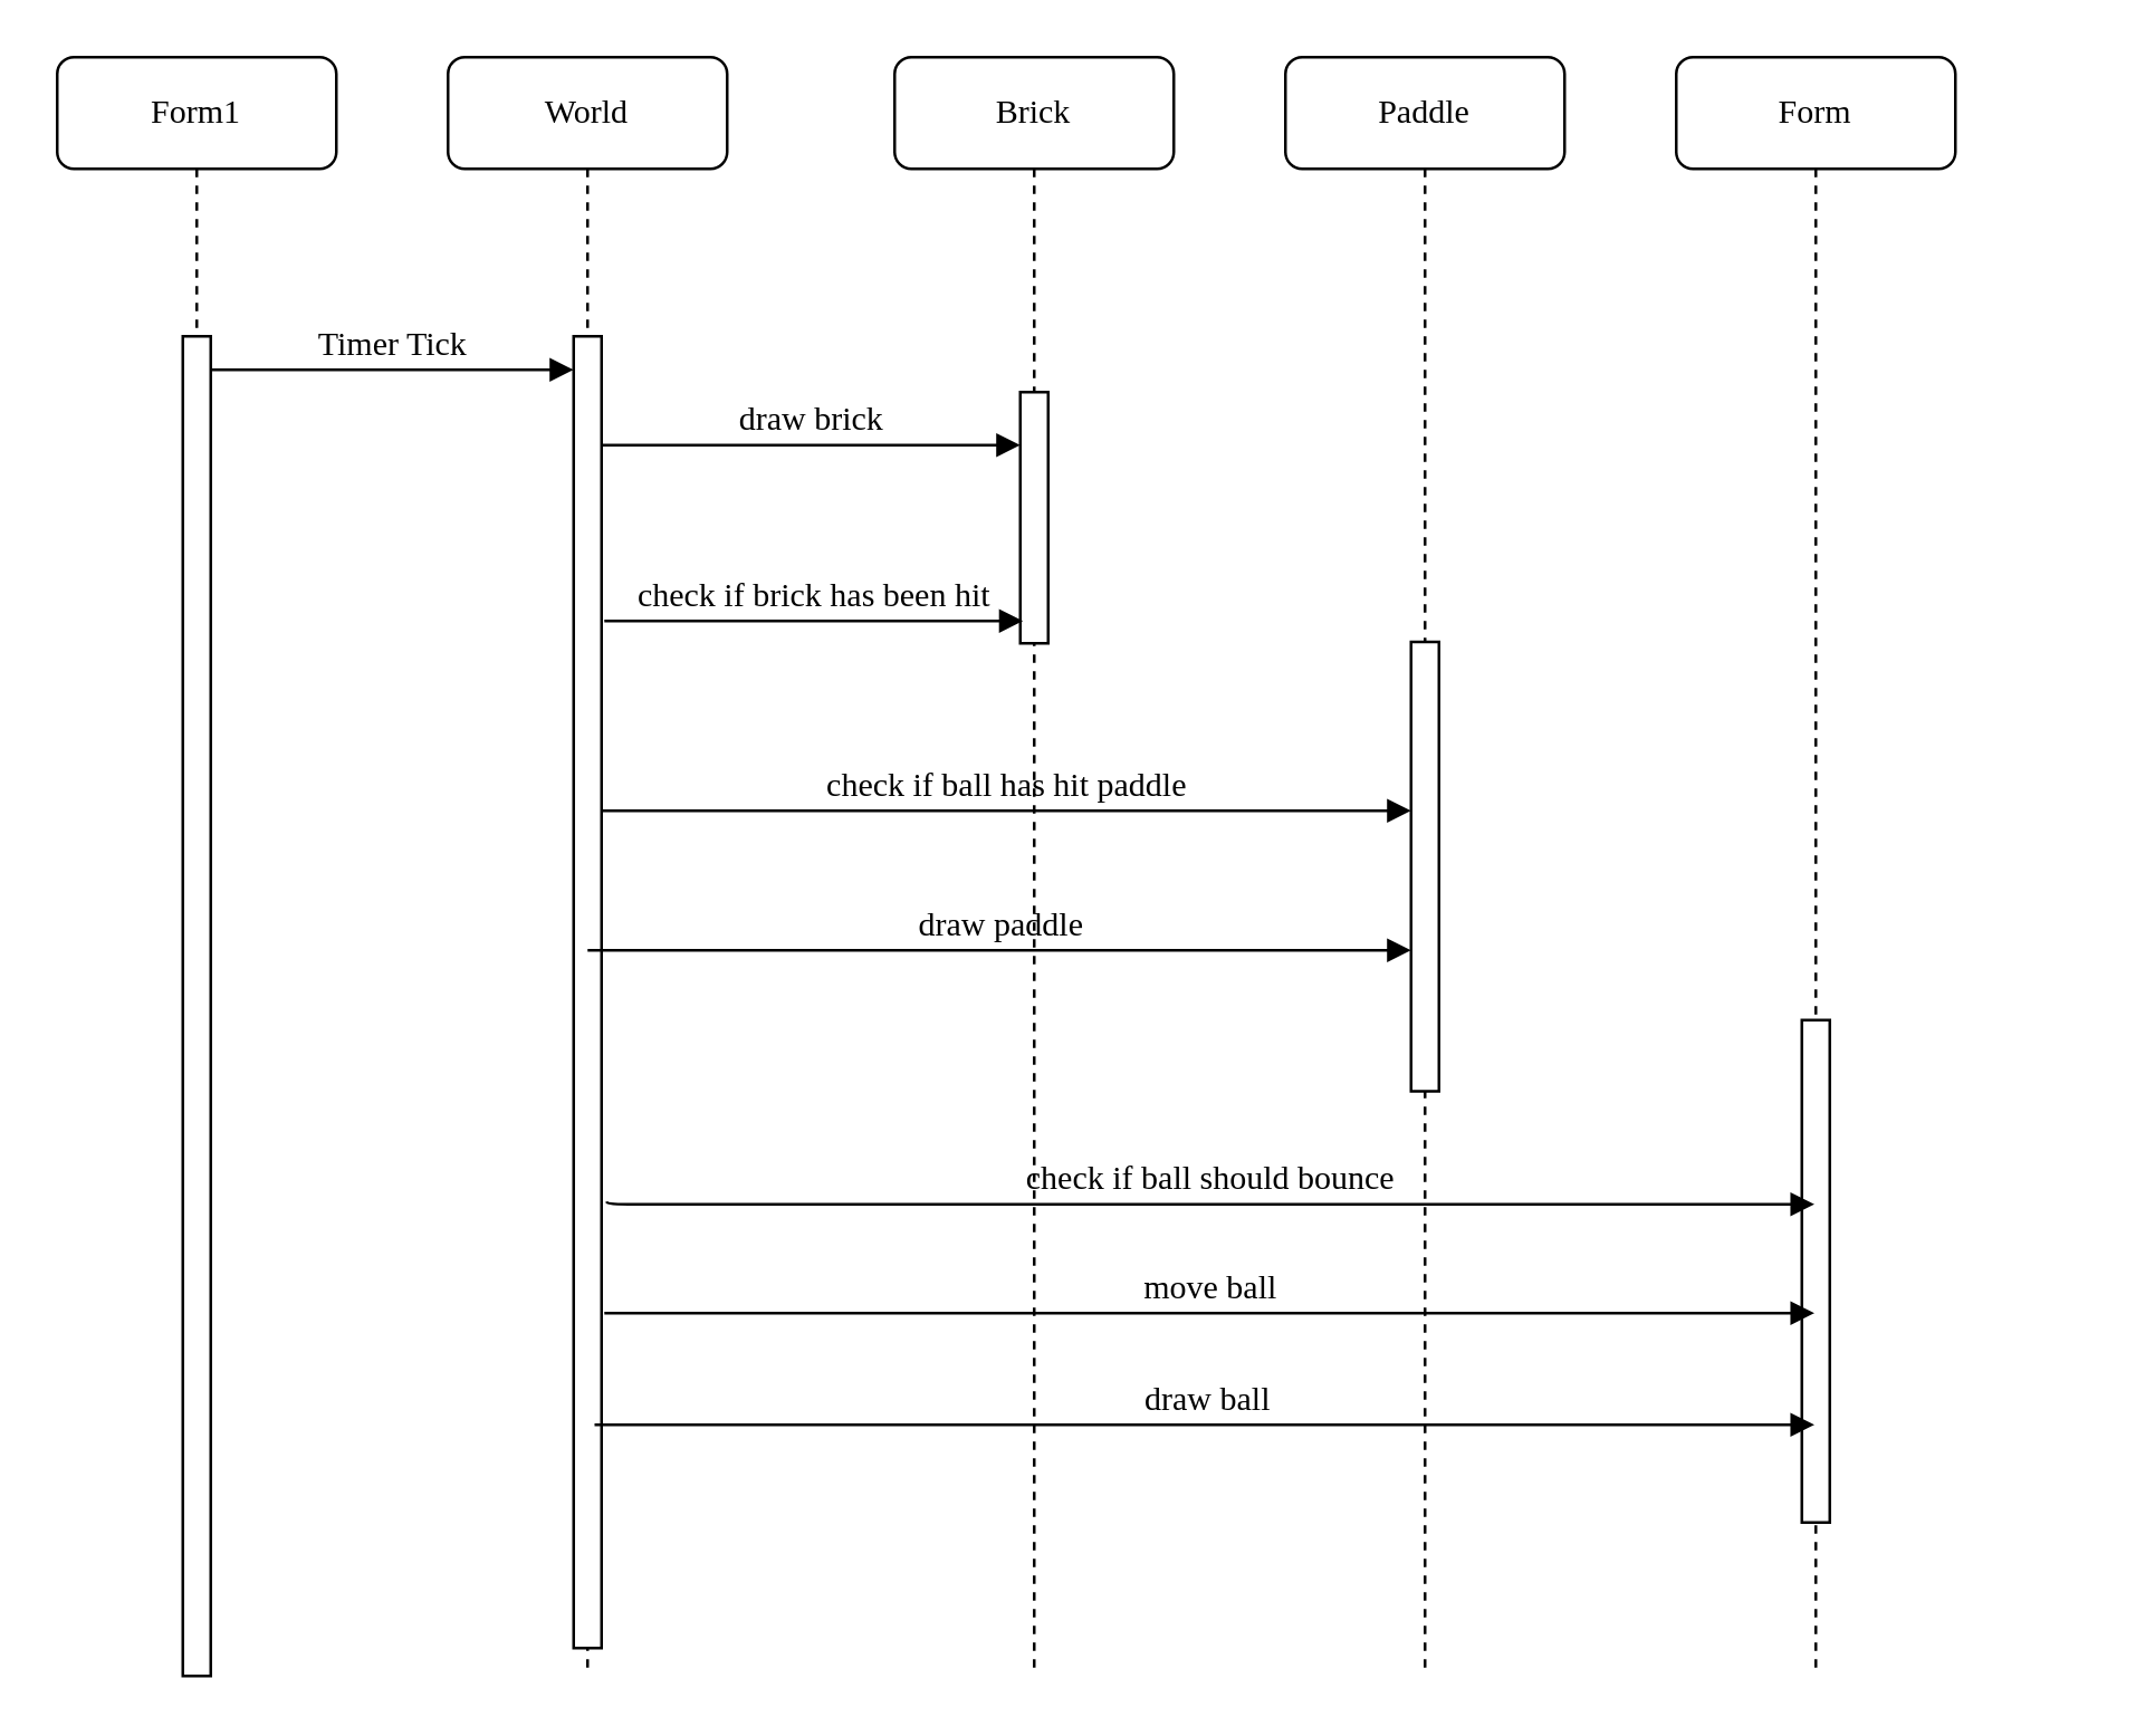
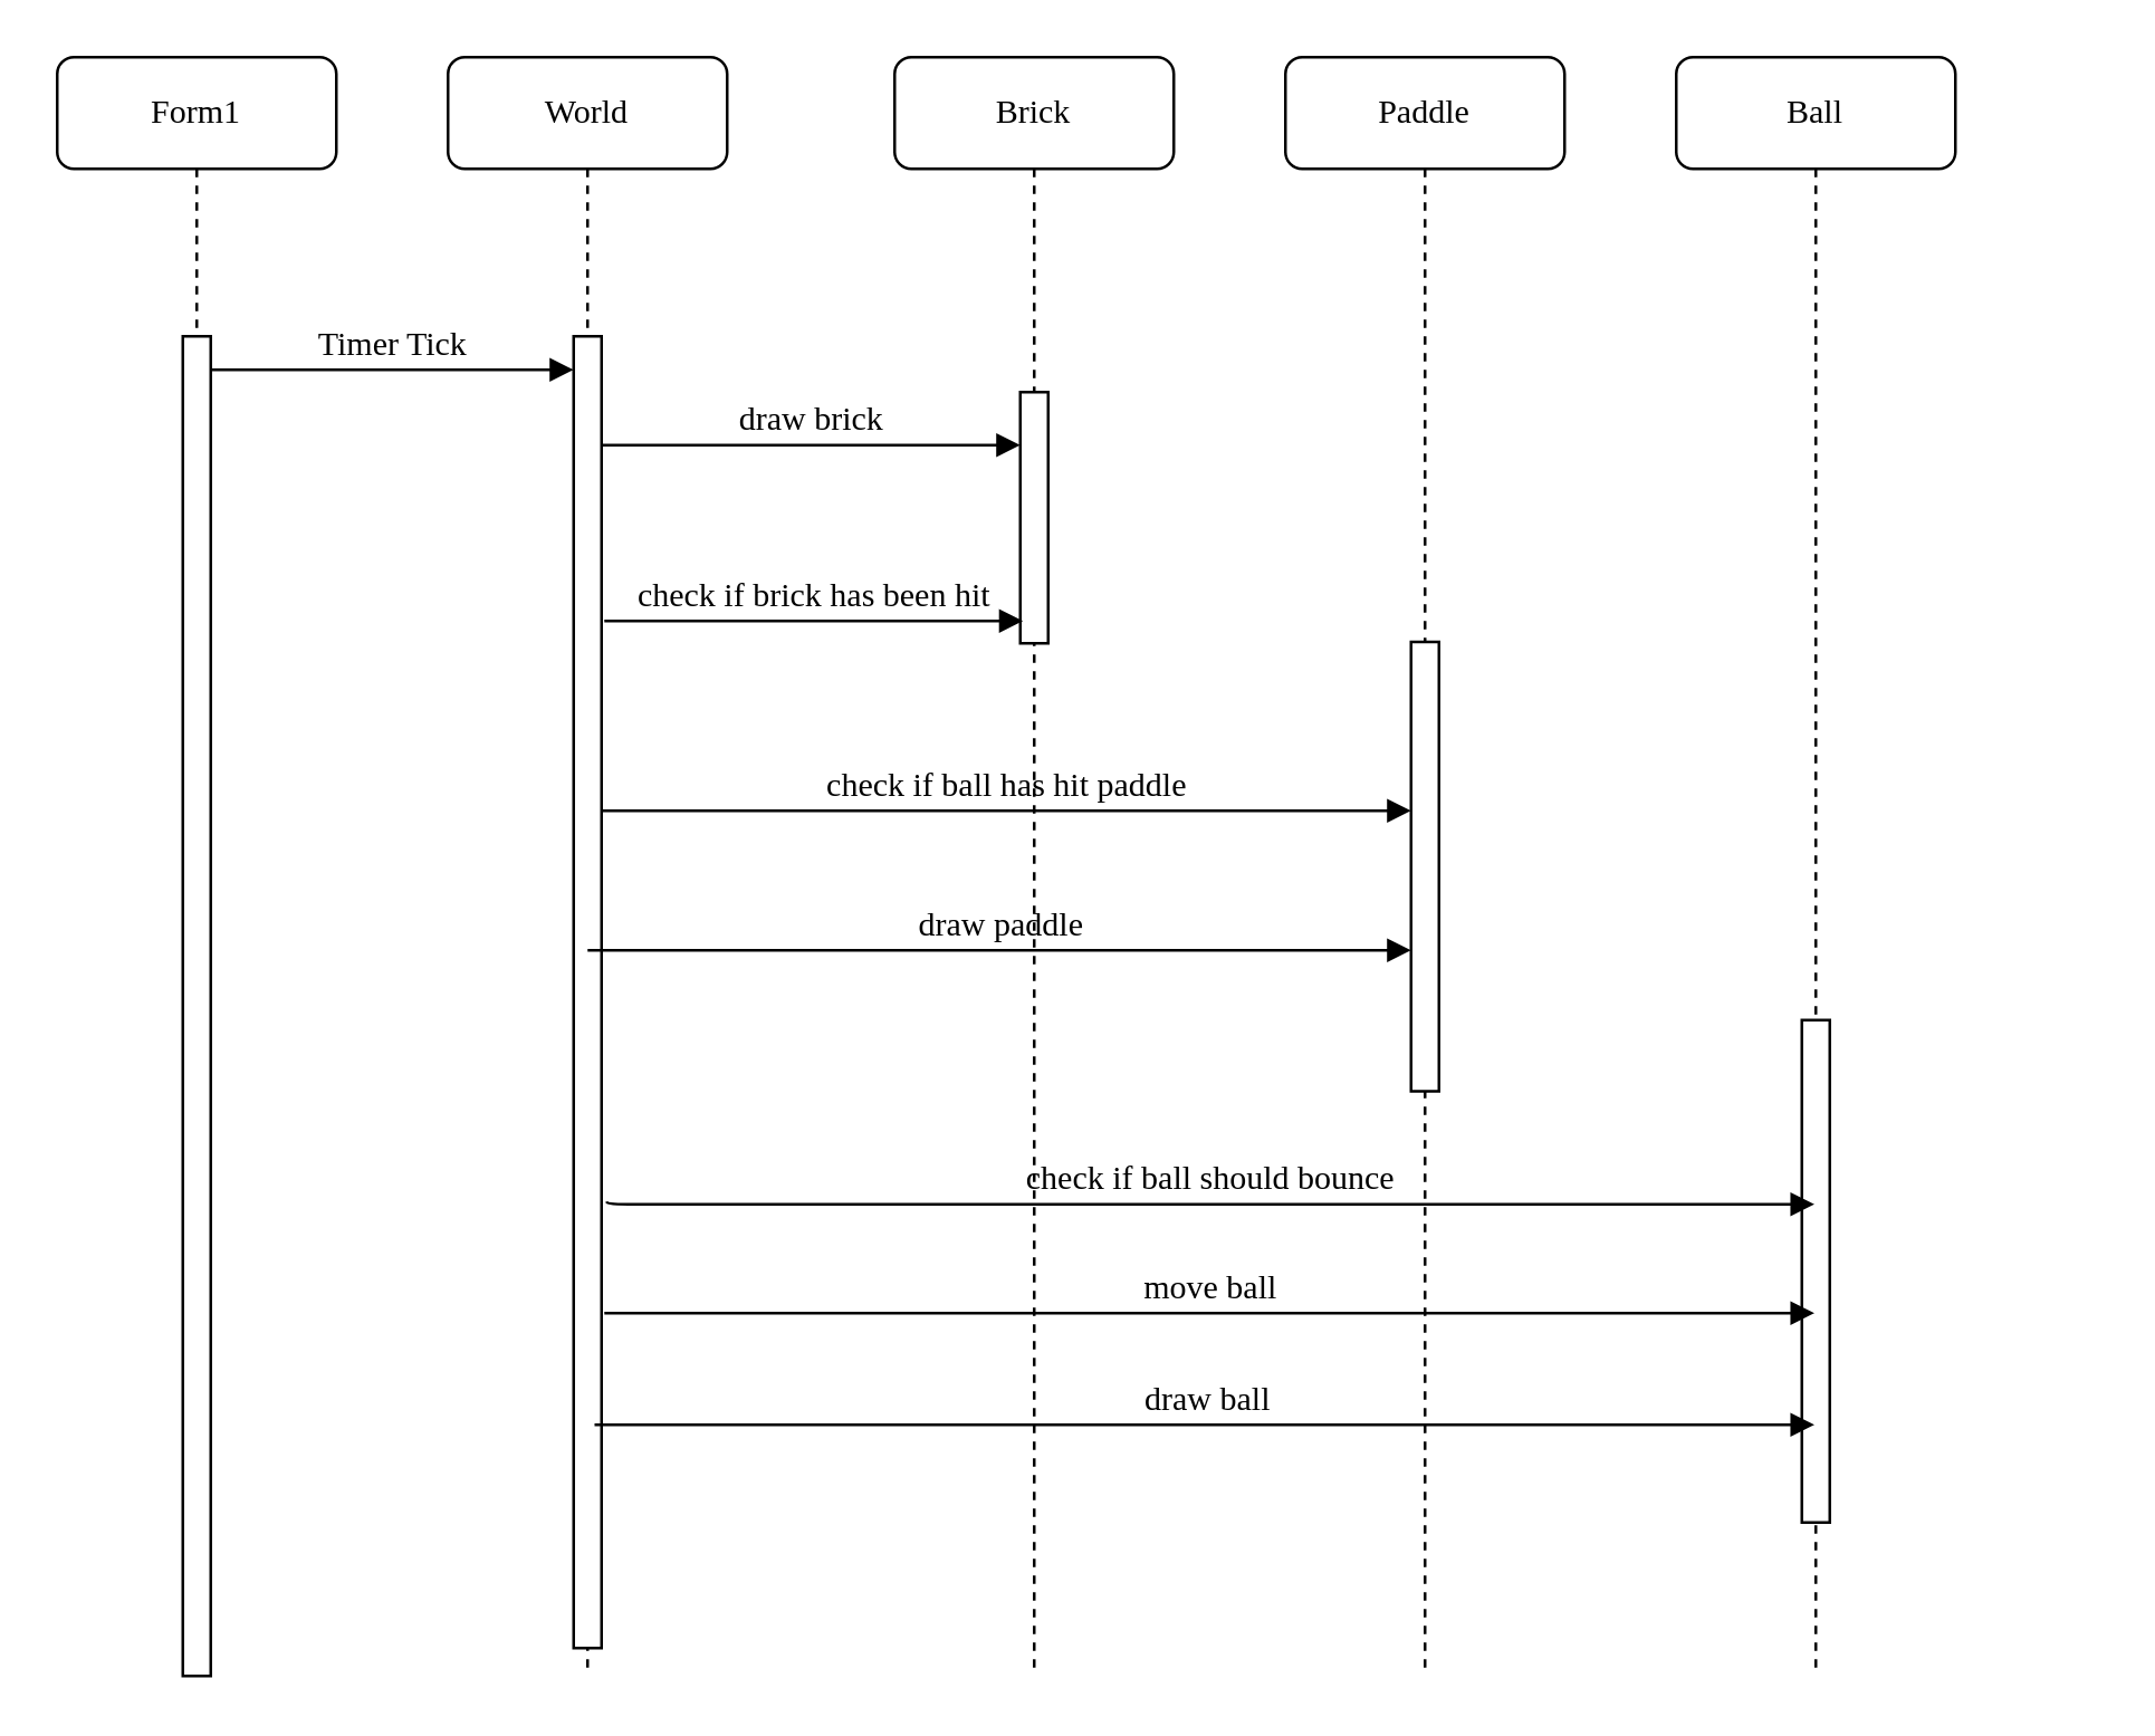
- <mxCell id="6" value="Form" style="shape=umlLifeline;perimeter=lifelinePerimeter;whiteSpace=wrap;html=1;container=1;collapsible=0;recursiveResize=0;outlineConnect=0;rounded=1;shadow=0;comic=0;labelBackgroundColor=none;strokeWidth=1;fontFamily=Verdana;fontSize=12;align=center;" parent="1" vertex="1"><mxGeometry x="600" y="20" width="100" height="580" as="geometry" /></mxCell>
+ <mxCell id="6" value="Ball" style="shape=umlLifeline;perimeter=lifelinePerimeter;whiteSpace=wrap;html=1;container=1;collapsible=0;recursiveResize=0;outlineConnect=0;rounded=1;shadow=0;comic=0;labelBackgroundColor=none;strokeWidth=1;fontFamily=Verdana;fontSize=12;align=center;" parent="1" vertex="1"><mxGeometry x="600" y="20" width="100" height="580" as="geometry" /></mxCell>
